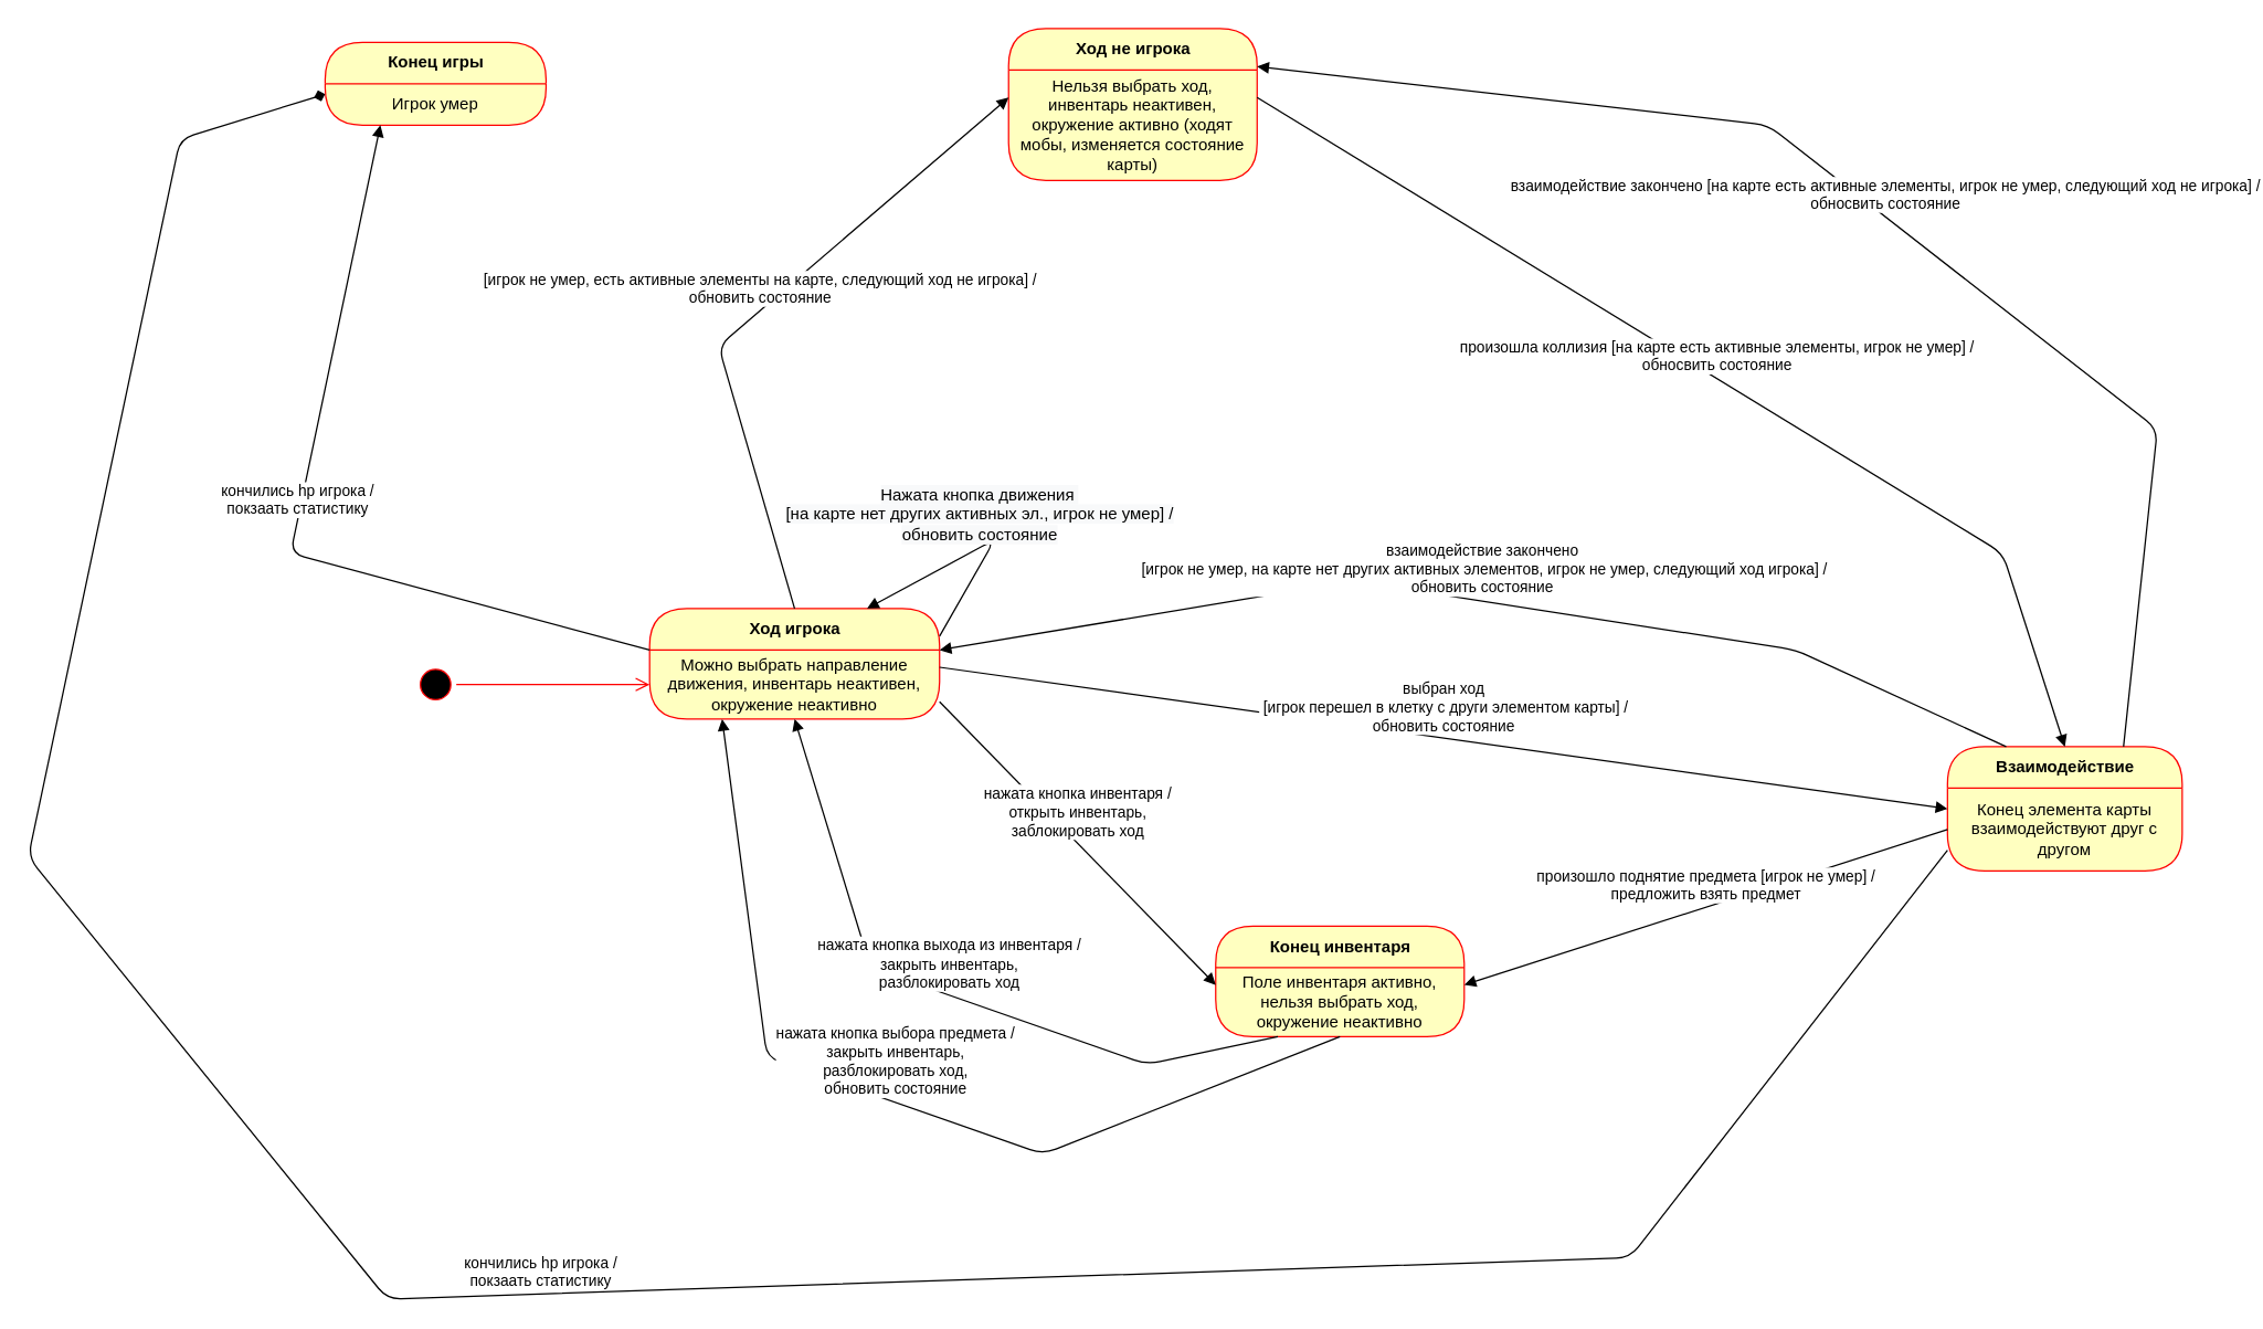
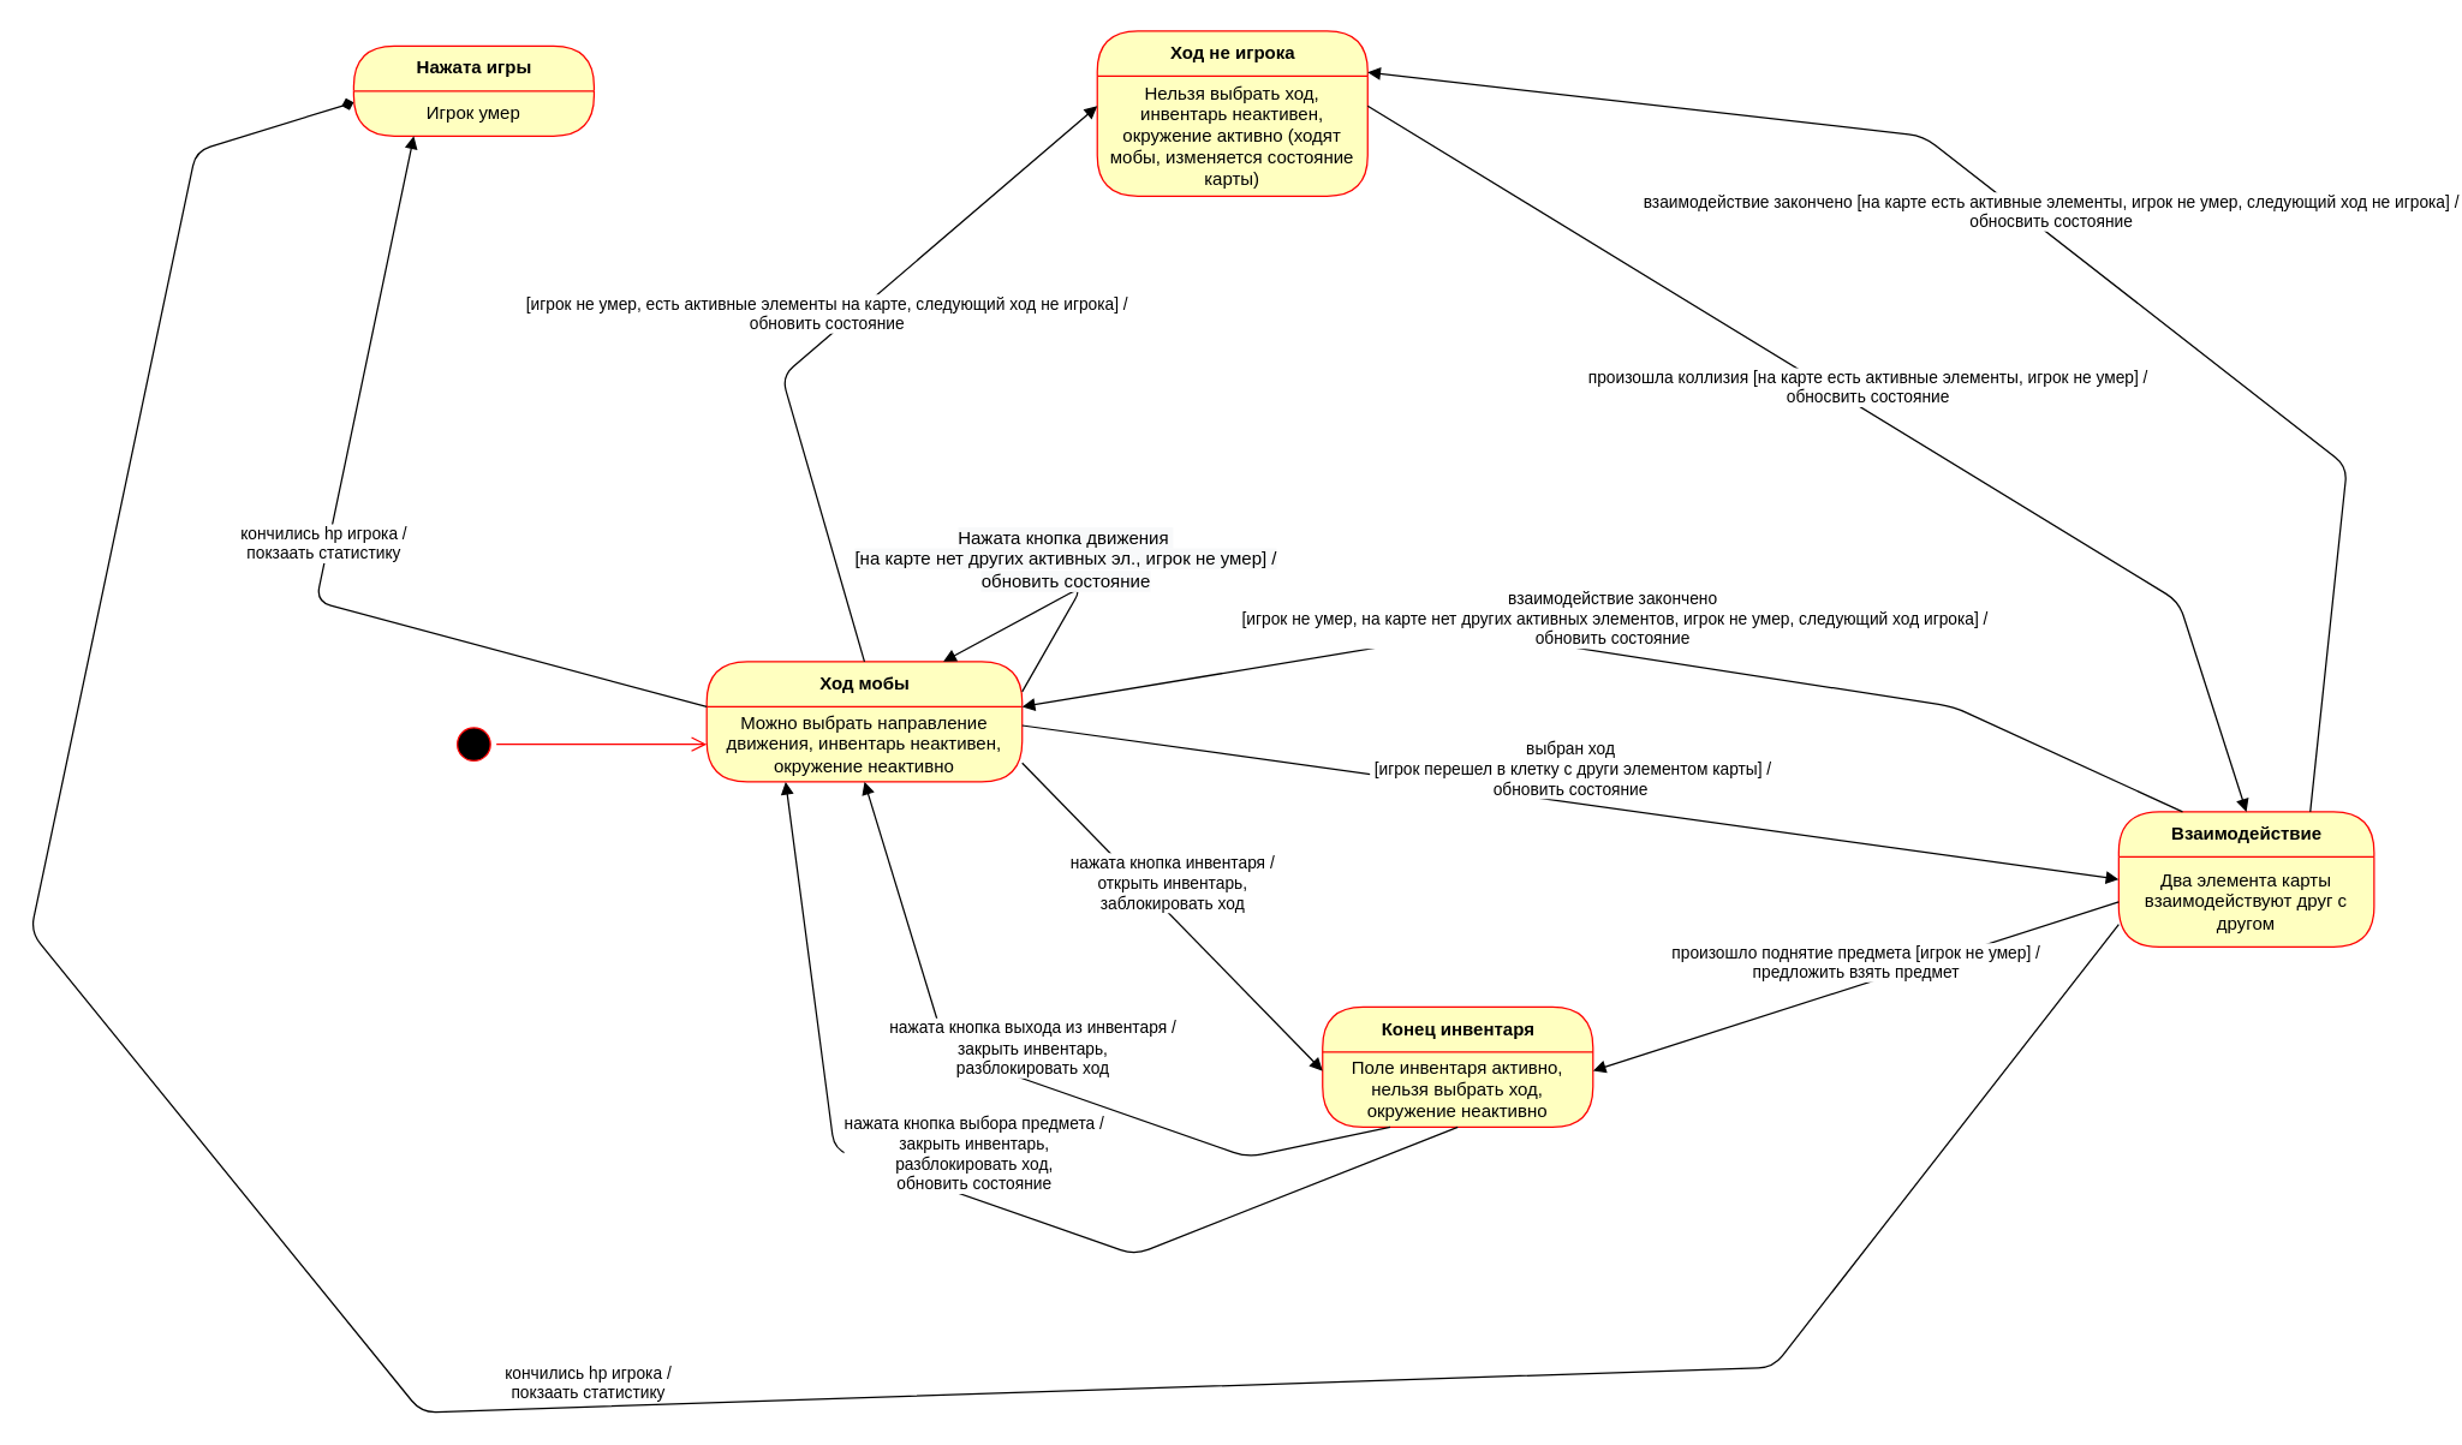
- <mxCell id="18" value="Конец игры" style="swimlane;html=1;fontStyle=1;align=center;verticalAlign=middle;childLayout=stackLayout;horizontal=1;startSize=30;horizontalStack=0;resizeParent=0;resizeLast=1;container=0;fontColor=#000000;collapsible=0;rounded=1;arcSize=30;strokeColor=#ff0000;fillColor=#ffffc0;swimlaneFillColor=#ffffc0;dropTarget=0;" vertex="1" parent="1"><mxGeometry x="235" y="30" width="160" height="60" as="geometry" /></mxCell>
+ <mxCell id="18" value="Нажата игры" style="swimlane;html=1;fontStyle=1;align=center;verticalAlign=middle;childLayout=stackLayout;horizontal=1;startSize=30;horizontalStack=0;resizeParent=0;resizeLast=1;container=0;fontColor=#000000;collapsible=0;rounded=1;arcSize=30;strokeColor=#ff0000;fillColor=#ffffc0;swimlaneFillColor=#ffffc0;dropTarget=0;" vertex="1" parent="1"><mxGeometry x="235" y="30" width="160" height="60" as="geometry" /></mxCell>
- <mxCell id="6" value="Ход игрока" style="swimlane;html=1;fontStyle=1;align=center;verticalAlign=middle;childLayout=stackLayout;horizontal=1;startSize=30;horizontalStack=0;resizeParent=0;resizeLast=1;container=0;fontColor=#000000;collapsible=0;rounded=1;arcSize=30;strokeColor=#ff0000;fillColor=#ffffc0;swimlaneFillColor=#ffffc0;dropTarget=0;" vertex="1" parent="1"><mxGeometry x="470" y="440" width="210" height="80" as="geometry" /></mxCell>
+ <mxCell id="6" value="Ход мобы" style="swimlane;html=1;fontStyle=1;align=center;verticalAlign=middle;childLayout=stackLayout;horizontal=1;startSize=30;horizontalStack=0;resizeParent=0;resizeLast=1;container=0;fontColor=#000000;collapsible=0;rounded=1;arcSize=30;strokeColor=#ff0000;fillColor=#ffffc0;swimlaneFillColor=#ffffc0;dropTarget=0;" vertex="1" parent="1"><mxGeometry x="470" y="440" width="210" height="80" as="geometry" /></mxCell>
- <mxCell id="11" value="Конец элемента карты взаимодействуют друг с другом" style="text;html=1;strokeColor=none;fillColor=none;align=center;verticalAlign=middle;spacingLeft=4;spacingRight=4;whiteSpace=wrap;overflow=hidden;rotatable=0;fontColor=#000000;" vertex="1" parent="10"><mxGeometry y="30" width="170" height="60" as="geometry" /></mxCell>
+ <mxCell id="11" value="Два элемента карты взаимодействуют друг с другом" style="text;html=1;strokeColor=none;fillColor=none;align=center;verticalAlign=middle;spacingLeft=4;spacingRight=4;whiteSpace=wrap;overflow=hidden;rotatable=0;fontColor=#000000;" vertex="1" parent="10"><mxGeometry y="30" width="170" height="60" as="geometry" /></mxCell>
